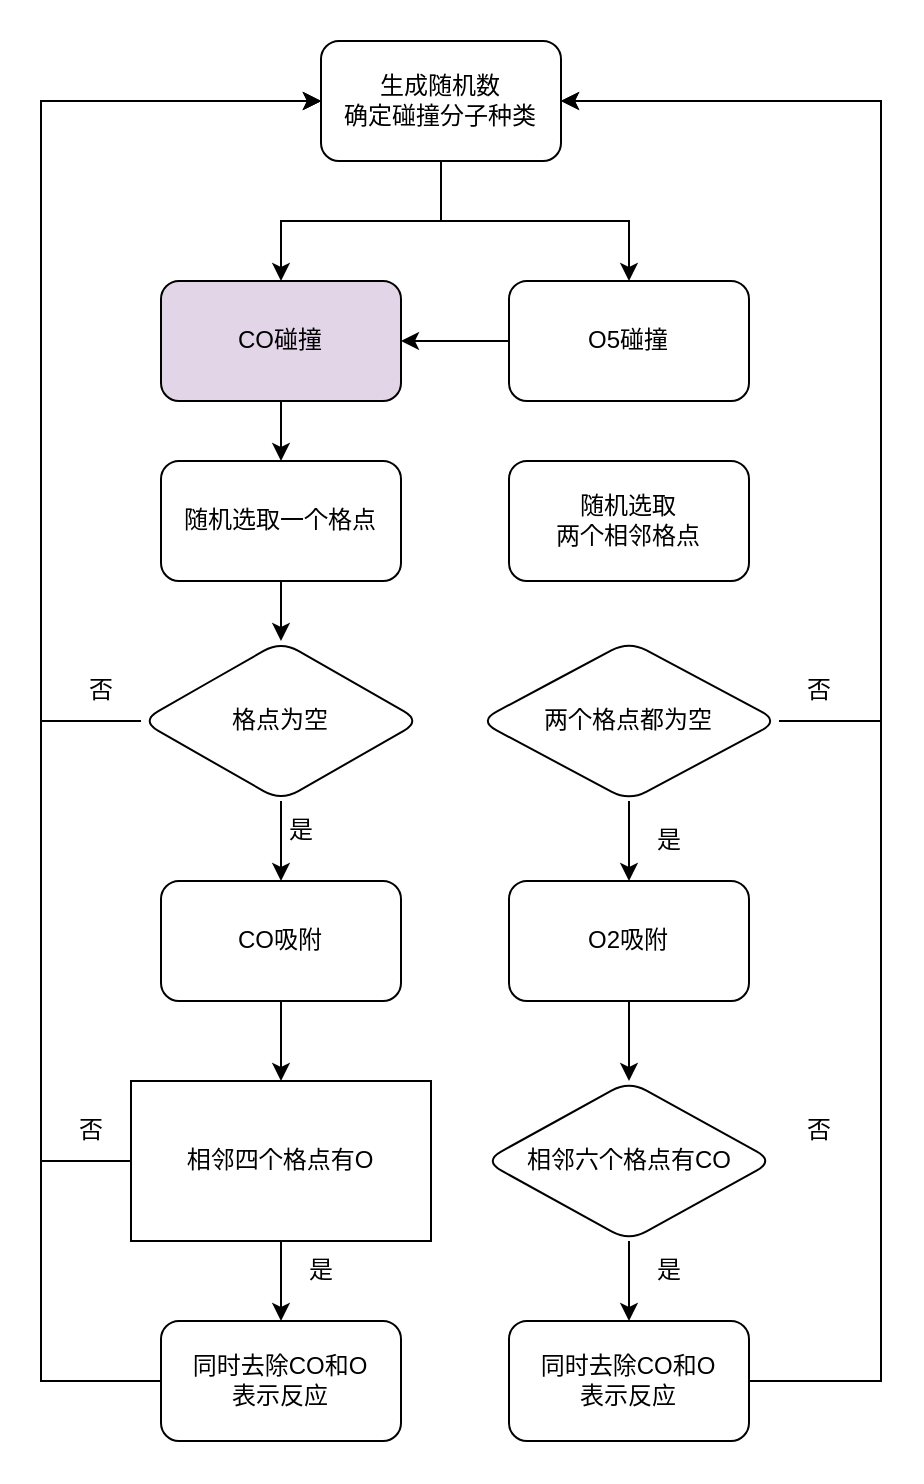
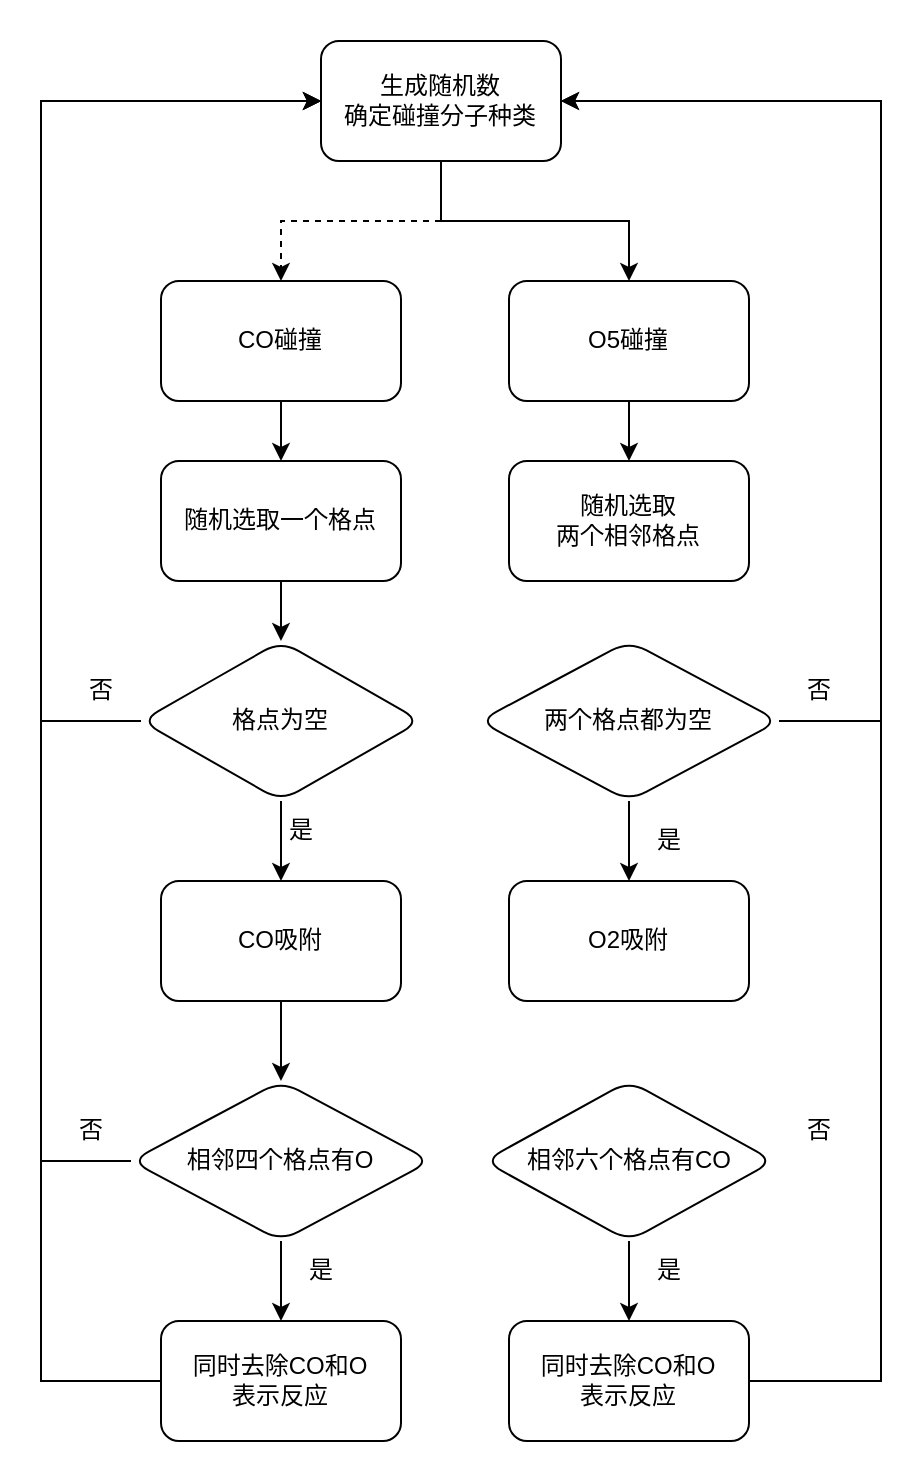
- <mxCell id="2" style="edgeStyle=orthogonalEdgeStyle;rounded=0;orthogonalLoop=1;jettySize=auto;html=1;exitX=0.5;exitY=1;exitDx=0;exitDy=0;entryX=0.5;entryY=0;entryDx=0;entryDy=0;" edge="1" parent="1" source="4" target="6"><mxGeometry relative="1" as="geometry" /></mxCell>
+ <mxCell id="2" style="edgeStyle=orthogonalEdgeStyle;rounded=0;orthogonalLoop=1;jettySize=auto;html=1;exitX=0.5;exitY=1;exitDx=0;exitDy=0;entryX=0.5;entryY=0;entryDx=0;entryDy=0;dashed=1;" edge="1" parent="1" source="4" target="6"><mxGeometry relative="1" as="geometry" /></mxCell>
- <mxCell id="6" value="CO碰撞" style="rounded=1;whiteSpace=wrap;html=1;fillColor=#e1d5e7;" vertex="1" parent="1"><mxGeometry x="80" y="140" width="120" height="60" as="geometry" /></mxCell>
+ <mxCell id="6" value="CO碰撞" style="rounded=1;whiteSpace=wrap;html=1;" vertex="1" parent="1"><mxGeometry x="80" y="140" width="120" height="60" as="geometry" /></mxCell>
- <mxCell id="7" value="" style="edgeStyle=orthogonalEdgeStyle;rounded=0;orthogonalLoop=1;jettySize=auto;html=1;" edge="1" parent="1" source="8" target="6"><mxGeometry relative="1" as="geometry" /></mxCell>
+ <mxCell id="7" value="" style="edgeStyle=orthogonalEdgeStyle;rounded=0;orthogonalLoop=1;jettySize=auto;html=1;" edge="1" parent="1" source="8" target="11"><mxGeometry relative="1" as="geometry" /></mxCell>
- <mxCell id="23" value="" style="edgeStyle=orthogonalEdgeStyle;rounded=0;orthogonalLoop=1;jettySize=auto;html=1;" edge="1" parent="1" source="24" target="30"><mxGeometry relative="1" as="geometry" /></mxCell>
- <mxCell id="28" value="相邻四个格点有O" style="whiteSpace=wrap;html=1;rounded=0;" vertex="1" parent="1"><mxGeometry x="65" y="540" width="150" height="80" as="geometry" /></mxCell>
+ <mxCell id="28" value="相邻四个格点有O" style="rhombus;whiteSpace=wrap;html=1;rounded=1;" vertex="1" parent="1"><mxGeometry x="65" y="540" width="150" height="80" as="geometry" /></mxCell>
